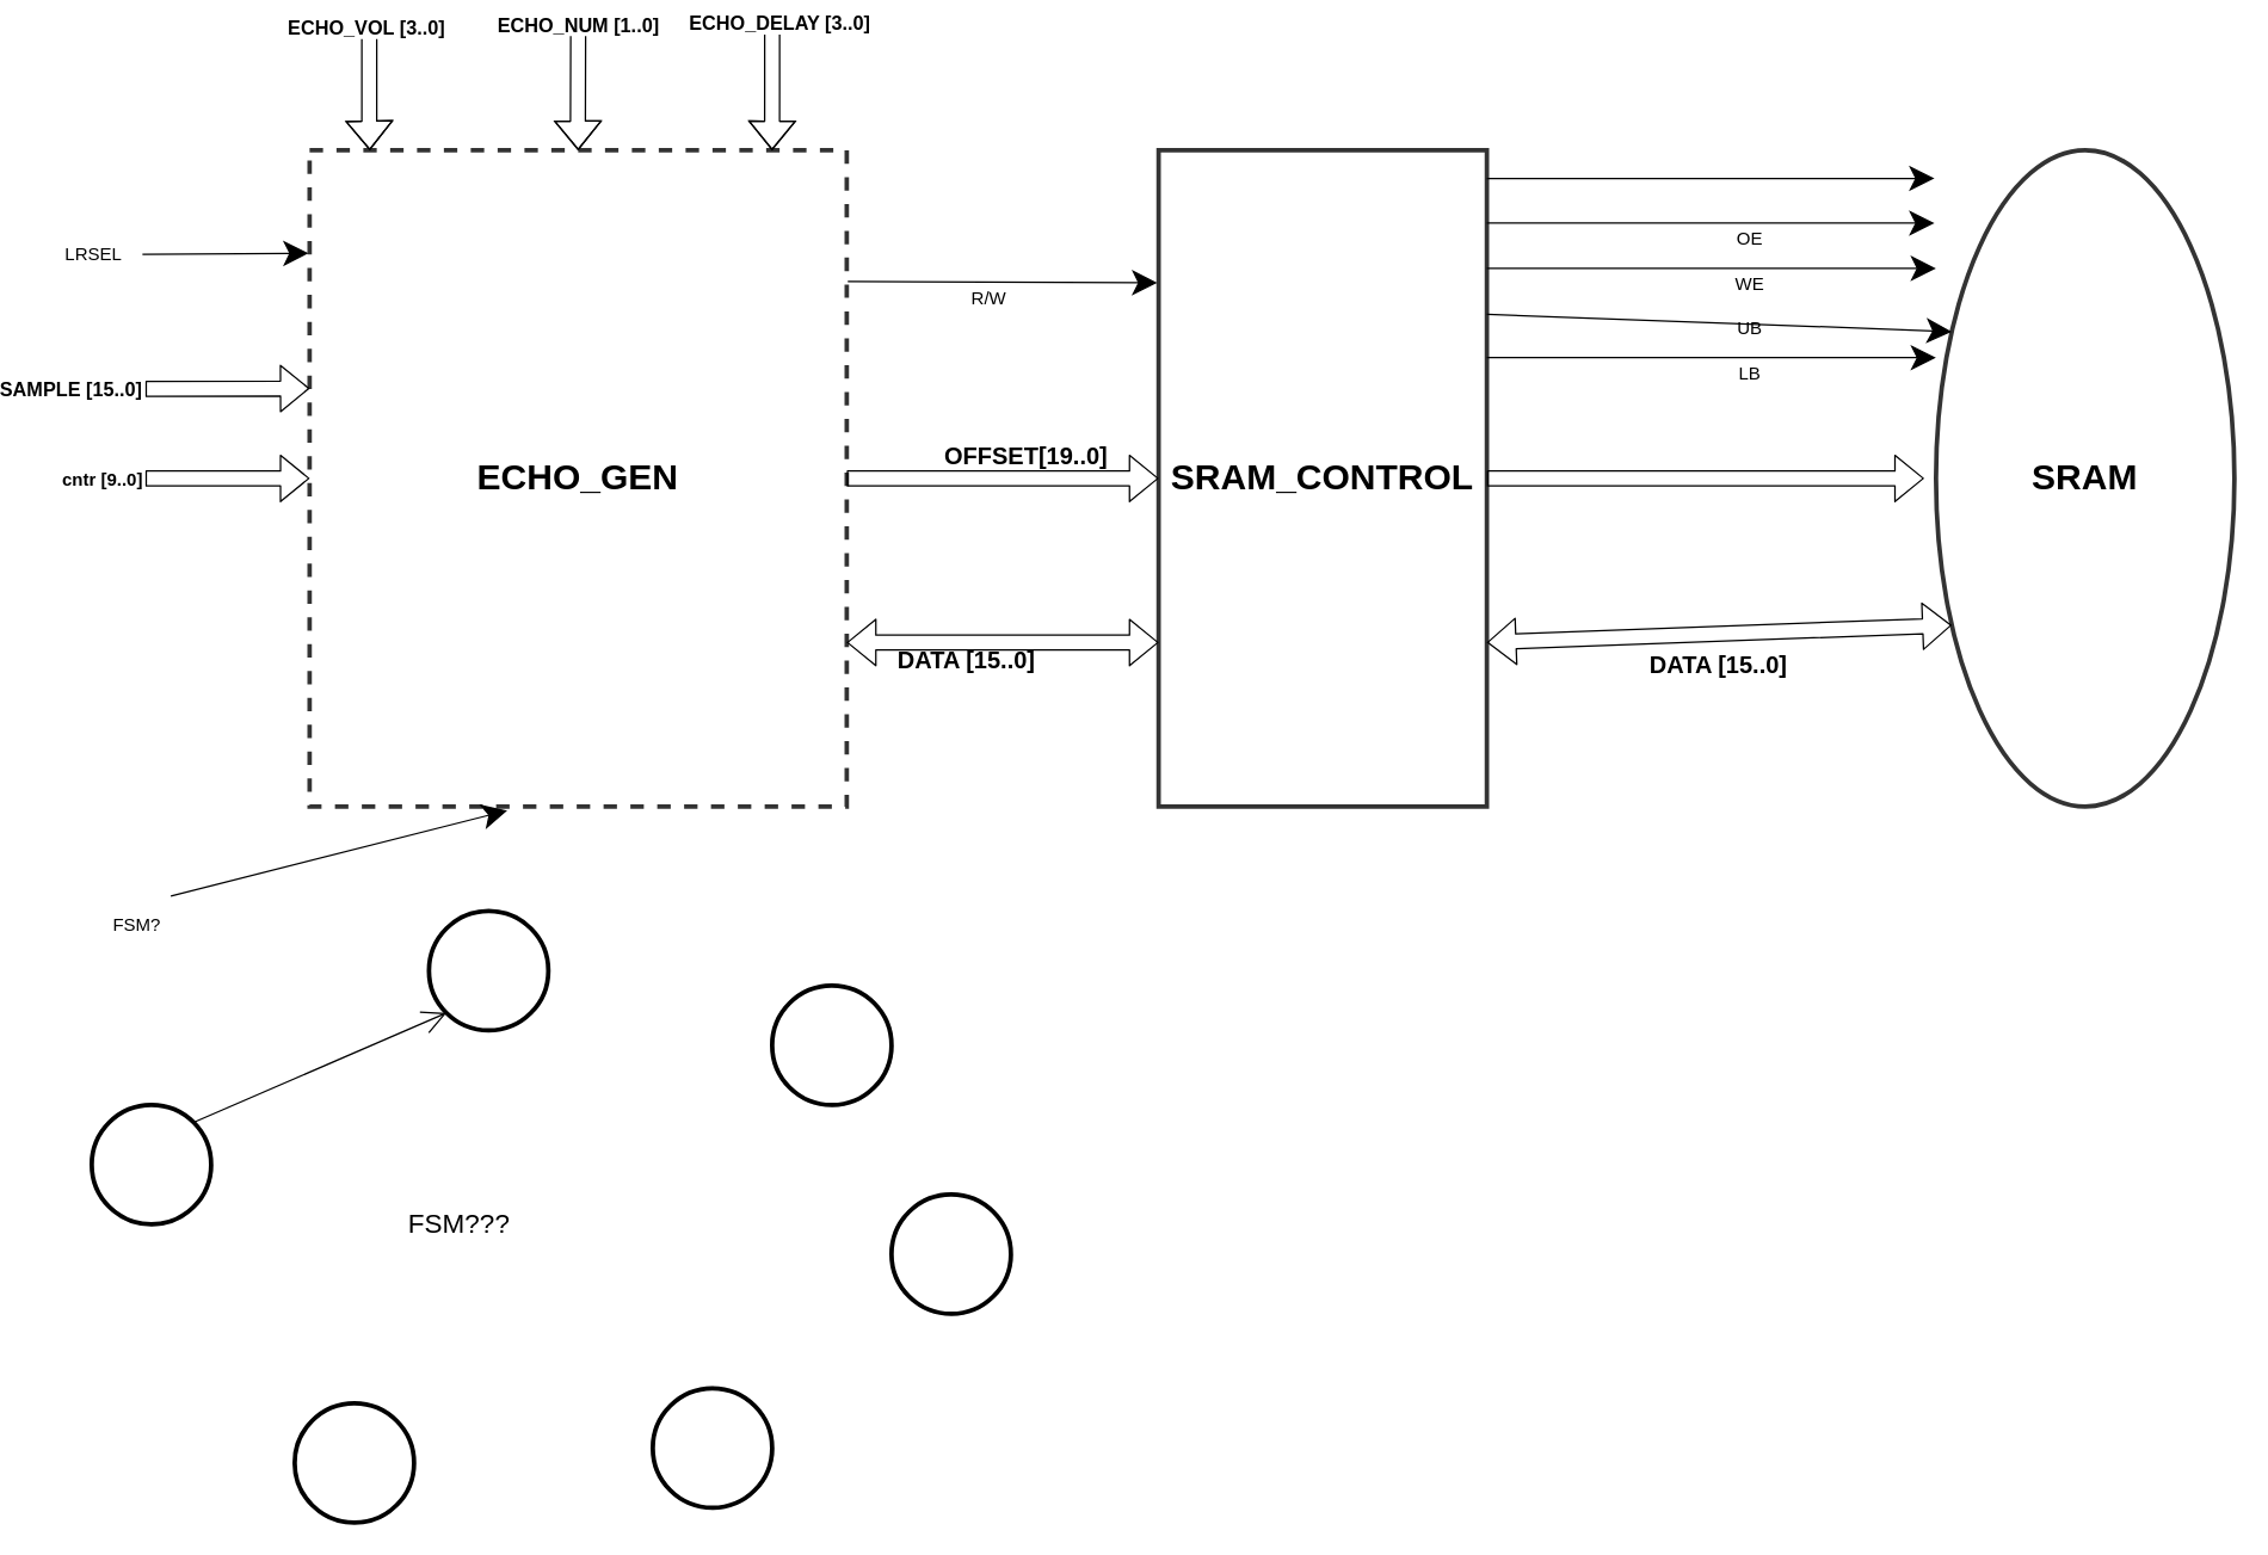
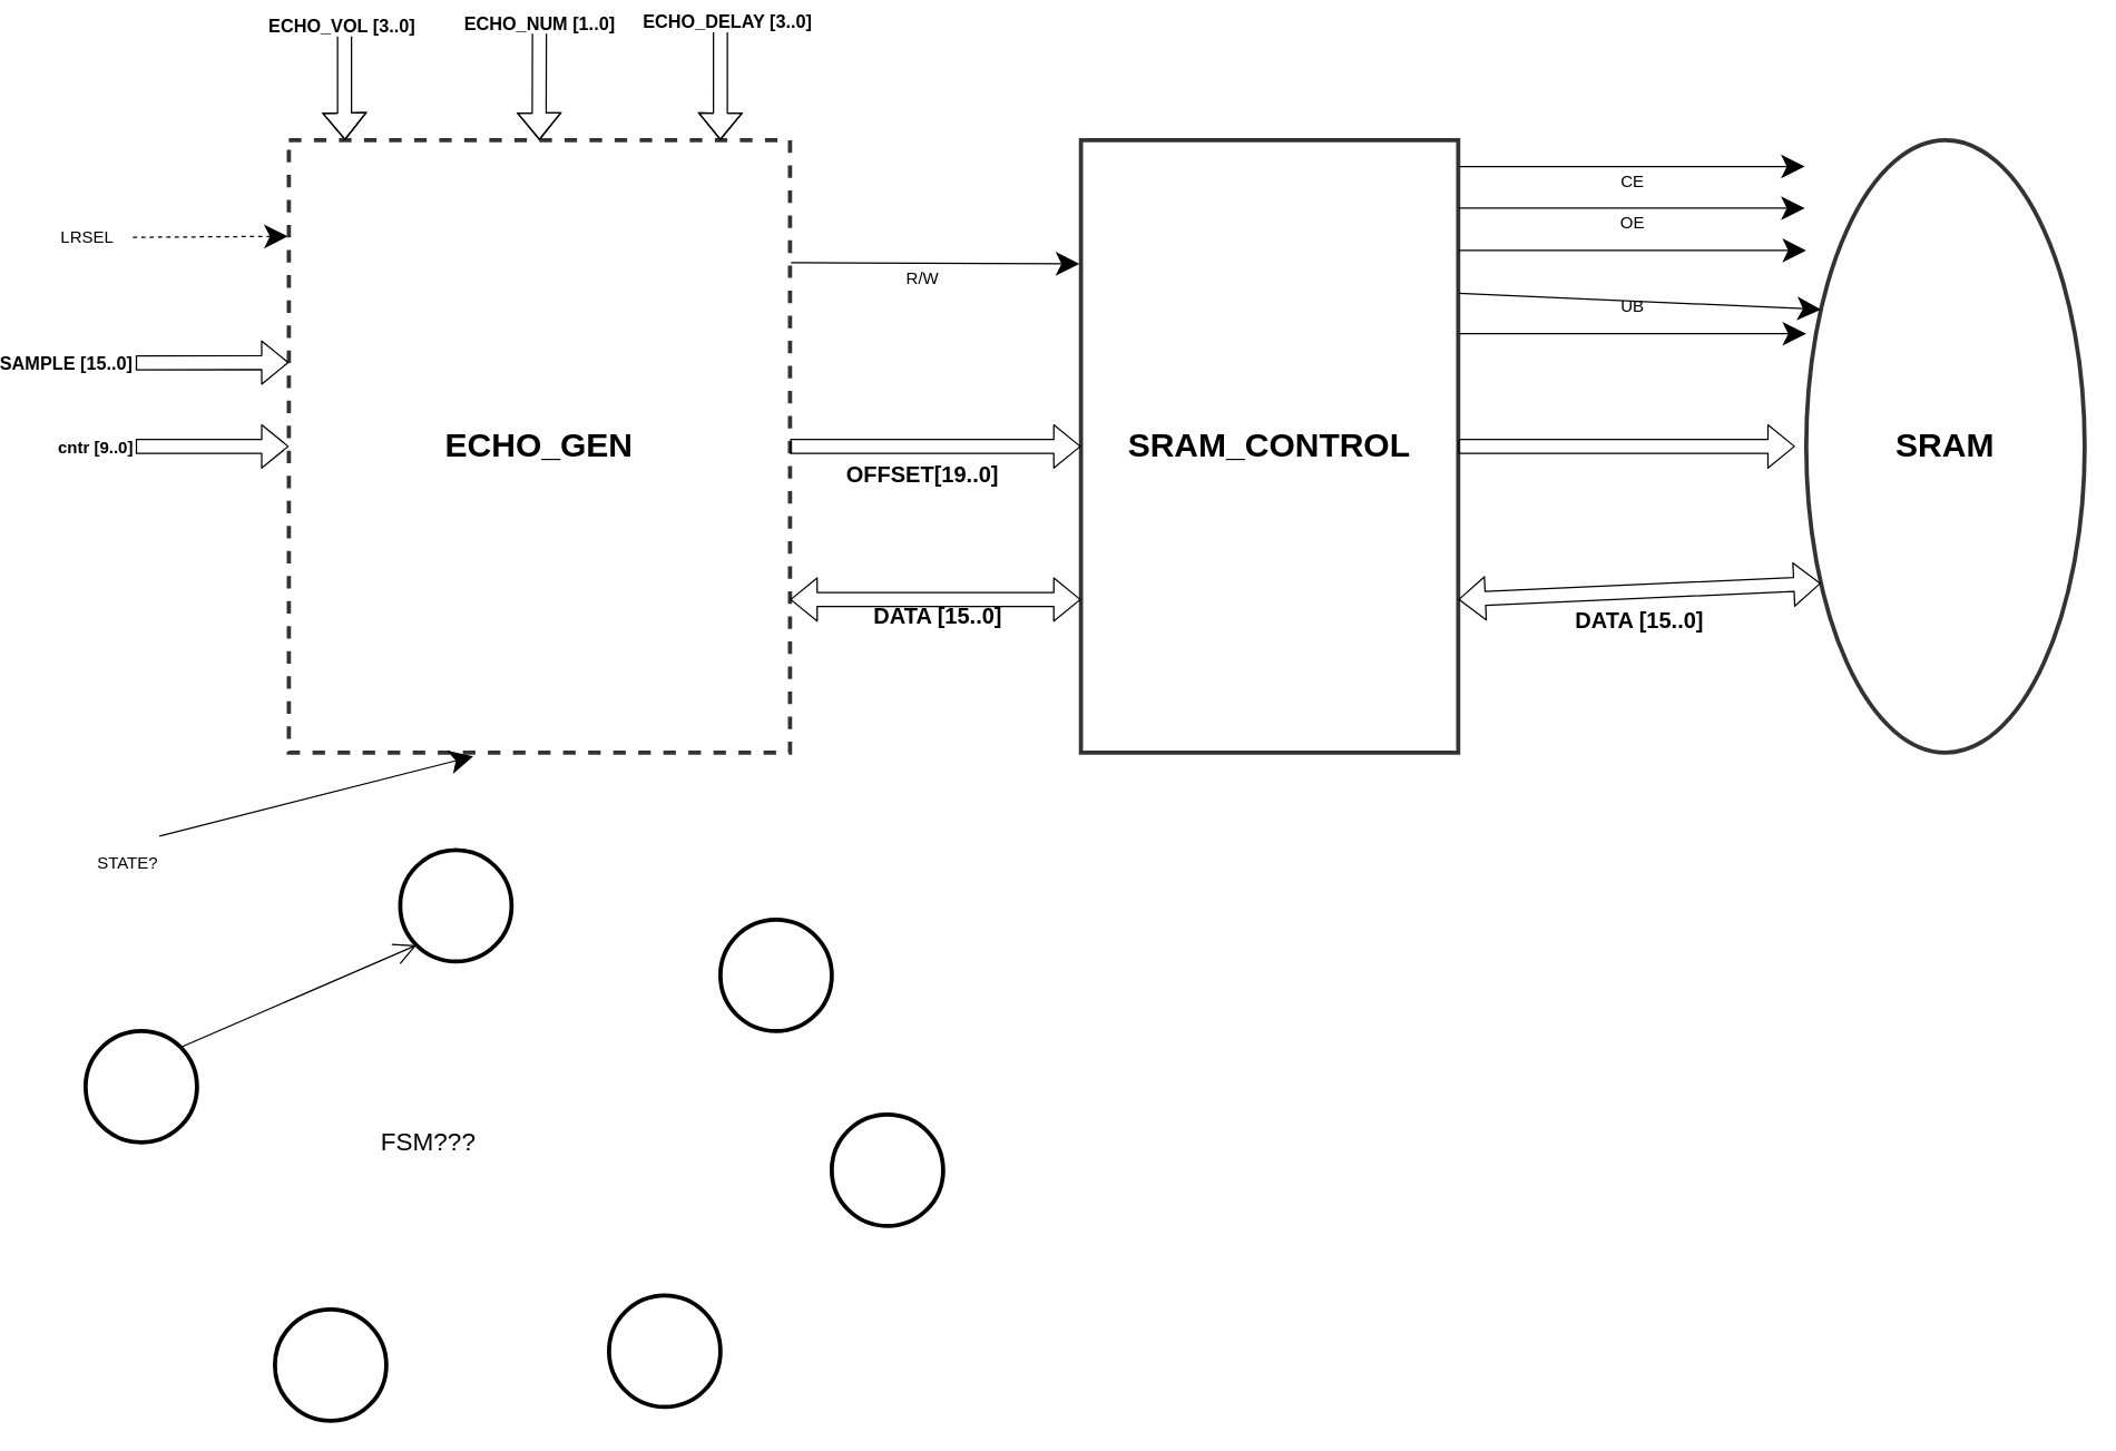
+ <mxCell id="11" value="CE" style="text;html=1;align=center;verticalAlign=middle;resizable=0;points=[];autosize=1;strokeColor=none;fillColor=none;" vertex="1" parent="1"><mxGeometry x="1140" y="120" width="30" height="20" as="geometry" /></mxCell>
- <mxCell id="4" value="" style="endArrow=classic;html=1;startSize=14;endSize=14;sourcePerimeterSpacing=8;targetPerimeterSpacing=8;entryX=-0.002;entryY=0.157;entryDx=0;entryDy=0;entryPerimeter=0;" edge="1" parent="1" source="3" target="2"><mxGeometry width="50" height="50" relative="1" as="geometry"><mxPoint x="215" y="250" as="sourcePoint" /><mxPoint x="195" y="157" as="targetPoint" /></mxGeometry></mxCell>
+ <mxCell id="4" value="" style="endArrow=classic;html=1;startSize=14;endSize=14;sourcePerimeterSpacing=8;targetPerimeterSpacing=8;entryX=-0.002;entryY=0.157;entryDx=0;entryDy=0;entryPerimeter=0;dashed=1;" edge="1" parent="1" source="3" target="2"><mxGeometry width="50" height="50" relative="1" as="geometry"><mxPoint x="215" y="250" as="sourcePoint" /><mxPoint x="195" y="157" as="targetPoint" /></mxGeometry></mxCell>
- <mxCell id="19" value="WE" style="text;html=1;align=center;verticalAlign=middle;resizable=0;points=[];autosize=1;strokeColor=none;fillColor=none;" vertex="1" parent="1"><mxGeometry x="1140" y="180" width="30" height="20" as="geometry" /></mxCell>
- <mxCell id="23" value="LB" style="text;html=1;align=center;verticalAlign=middle;resizable=0;points=[];autosize=1;strokeColor=none;fillColor=none;" vertex="1" parent="1"><mxGeometry x="1140" y="240" width="30" height="20" as="geometry" /></mxCell>
- <mxCell id="9" value="&lt;b&gt;&lt;font style=&quot;font-size: 16px&quot;&gt;OFFSET[19..0]&lt;/font&gt;&lt;/b&gt;" style="text;html=1;align=center;verticalAlign=middle;resizable=0;points=[];autosize=1;strokeColor=none;fillColor=none;" vertex="1" parent="1"><mxGeometry x="605" y="295" width="130" height="20" as="geometry" /></mxCell>
+ <mxCell id="9" value="&lt;b&gt;&lt;font style=&quot;font-size: 16px&quot;&gt;OFFSET[19..0]&lt;/font&gt;&lt;/b&gt;" style="text;html=1;align=center;verticalAlign=middle;resizable=0;points=[];autosize=1;strokeColor=none;fillColor=none;" vertex="1" parent="1"><mxGeometry x="580" y="330" width="130" height="20" as="geometry" /></mxCell>
- <mxCell id="5" value="&lt;b&gt;&lt;font style=&quot;font-size: 24px&quot;&gt;SRAM_CONTROL&lt;/font&gt;&lt;/b&gt;" style="rounded=0;whiteSpace=wrap;html=1;hachureGap=4;pointerEvents=0;opacity=80;strokeWidth=3;" vertex="1" parent="1"><mxGeometry x="759" y="100" width="220" height="440" as="geometry" /></mxCell>
+ <mxCell id="5" value="&lt;b&gt;&lt;font style=&quot;font-size: 24px&quot;&gt;SRAM_CONTROL&lt;/font&gt;&lt;/b&gt;" style="rounded=0;whiteSpace=wrap;html=1;hachureGap=4;pointerEvents=0;opacity=80;strokeWidth=3;" vertex="1" parent="1"><mxGeometry x="759" y="100" width="271" height="440" as="geometry" /></mxCell>
- <mxCell id="25" value="FSM?" style="text;html=1;align=center;verticalAlign=middle;resizable=0;points=[];autosize=1;strokeColor=none;fillColor=none;" vertex="1" parent="1"><mxGeometry x="44" y="610" width="60" height="20" as="geometry" /></mxCell>
+ <mxCell id="25" value="STATE?" style="text;html=1;align=center;verticalAlign=middle;resizable=0;points=[];autosize=1;strokeColor=none;fillColor=none;" vertex="1" parent="1"><mxGeometry x="44" y="610" width="60" height="20" as="geometry" /></mxCell>
